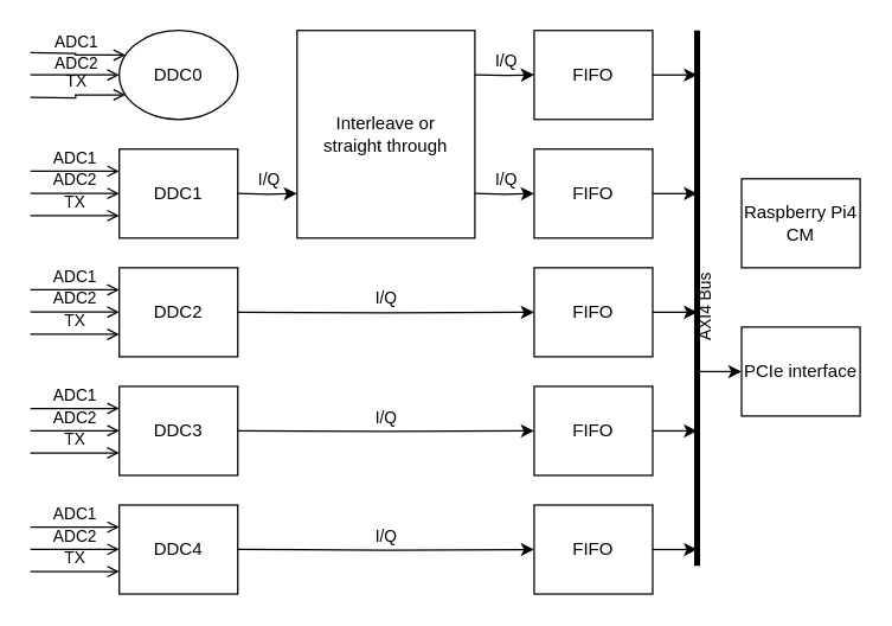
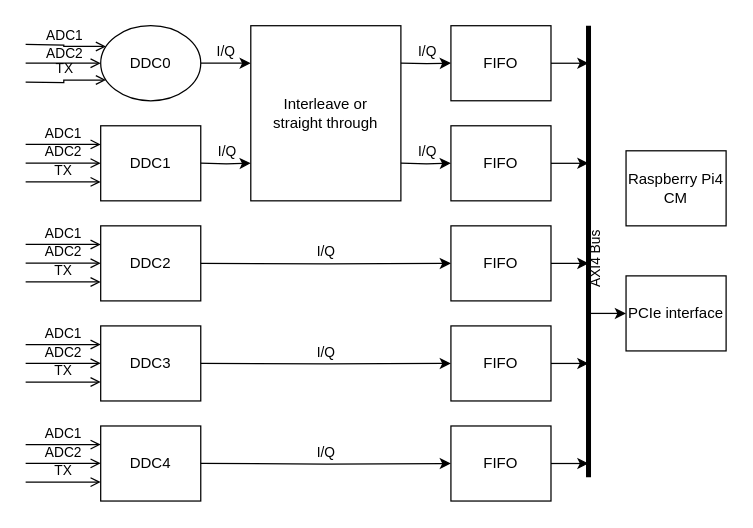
+ <mxCell id="5" value="I/Q" style="edgeStyle=orthogonalEdgeStyle;rounded=0;orthogonalLoop=1;jettySize=auto;html=1;exitX=1;exitY=0.5;exitDx=0;exitDy=0;entryX=0;entryY=0.214;entryDx=0;entryDy=0;entryPerimeter=0;labelBackgroundColor=none;startArrow=none;startFill=0;endArrow=classic;endFill=1;verticalAlign=bottom;" edge="1" parent="1" source="6" target="11"><mxGeometry relative="1" as="geometry" /></mxCell>
